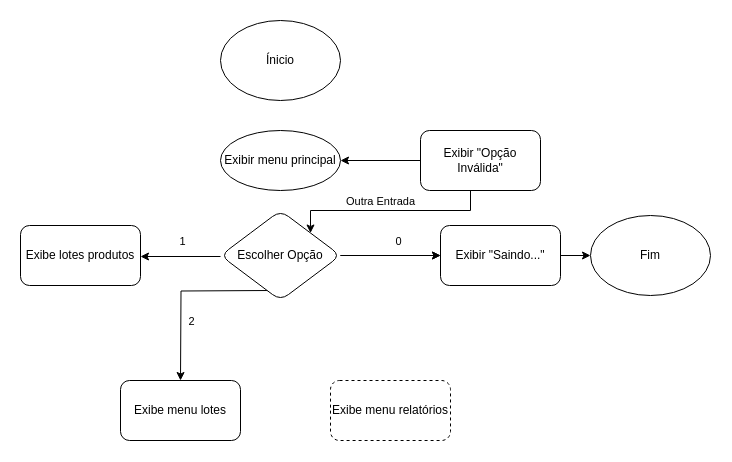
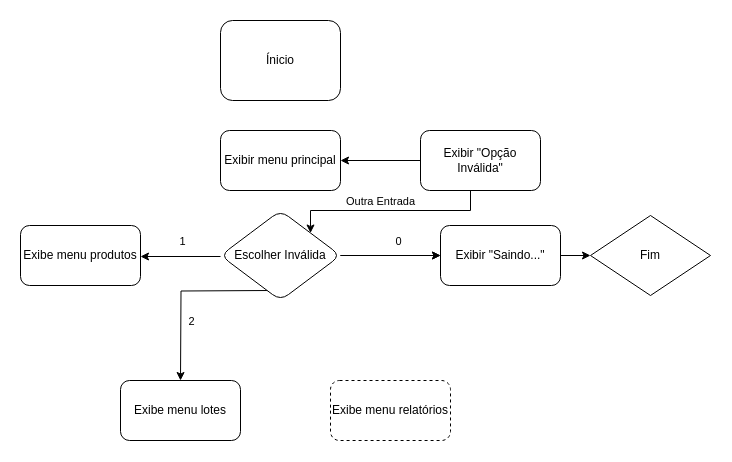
- <mxCell id="2" value="Ínicio" style="ellipse;whiteSpace=wrap;html=1;" vertex="1" parent="1"><mxGeometry x="220" y="20" width="120" height="80" as="geometry" /></mxCell>
+ <mxCell id="2" value="Ínicio" style="whiteSpace=wrap;html=1;rounded=1;" vertex="1" parent="1"><mxGeometry x="220" y="20" width="120" height="80" as="geometry" /></mxCell>
- <mxCell id="3" value="Exibir menu principal" style="ellipse;whiteSpace=wrap;html=1;" vertex="1" parent="1"><mxGeometry x="220" y="130" width="120" height="60" as="geometry" /></mxCell>
+ <mxCell id="3" value="Exibir menu principal" style="rounded=1;whiteSpace=wrap;html=1;" vertex="1" parent="1"><mxGeometry x="220" y="130" width="120" height="60" as="geometry" /></mxCell>
- <mxCell id="12" value="Exibe lotes produtos" style="rounded=1;whiteSpace=wrap;html=1;" vertex="1" parent="1"><mxGeometry x="20" y="225" width="120" height="60" as="geometry" /></mxCell>
+ <mxCell id="12" value="Exibe menu produtos" style="rounded=1;whiteSpace=wrap;html=1;" vertex="1" parent="1"><mxGeometry x="20" y="225" width="120" height="60" as="geometry" /></mxCell>
- <mxCell id="11" value="Escolher Opção" style="rhombus;whiteSpace=wrap;html=1;rounded=1;" vertex="1" parent="1"><mxGeometry x="220" y="210" width="120" height="90" as="geometry" /></mxCell>
+ <mxCell id="11" value="Escolher Inválida" style="rhombus;whiteSpace=wrap;html=1;rounded=1;" vertex="1" parent="1"><mxGeometry x="220" y="210" width="120" height="90" as="geometry" /></mxCell>
- <mxCell id="17" value="Fim" style="ellipse;whiteSpace=wrap;html=1;" vertex="1" parent="1"><mxGeometry x="590" y="215" width="120" height="80" as="geometry" /></mxCell>
+ <mxCell id="17" value="Fim" style="rhombus;whiteSpace=wrap;html=1;" vertex="1" parent="1"><mxGeometry x="590" y="215" width="120" height="80" as="geometry" /></mxCell>
